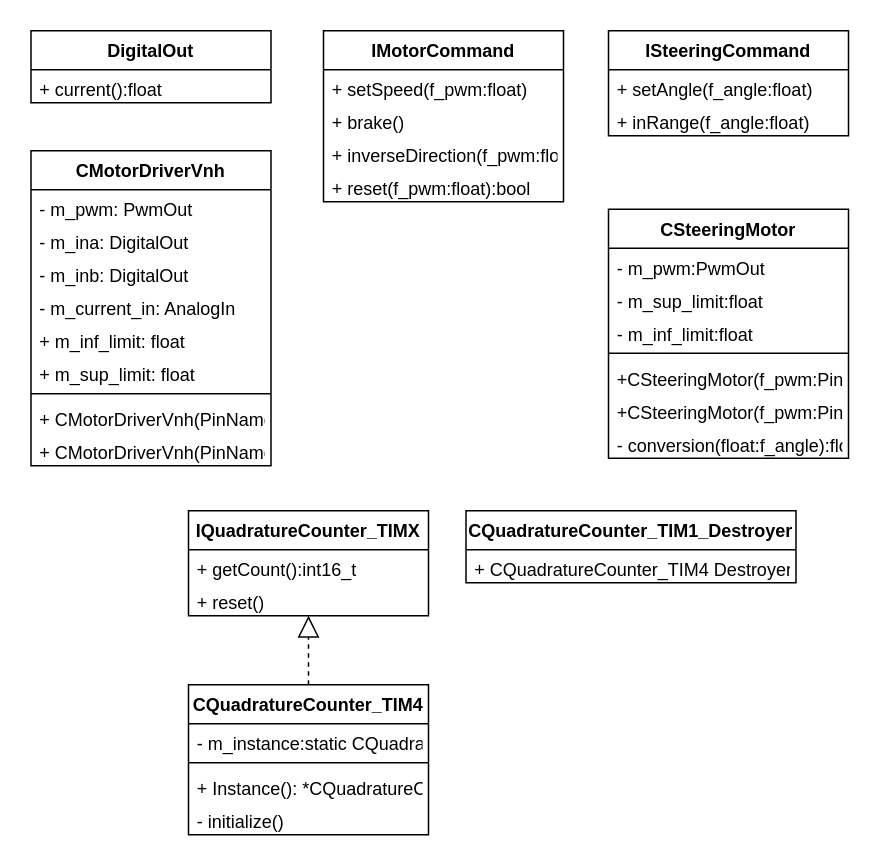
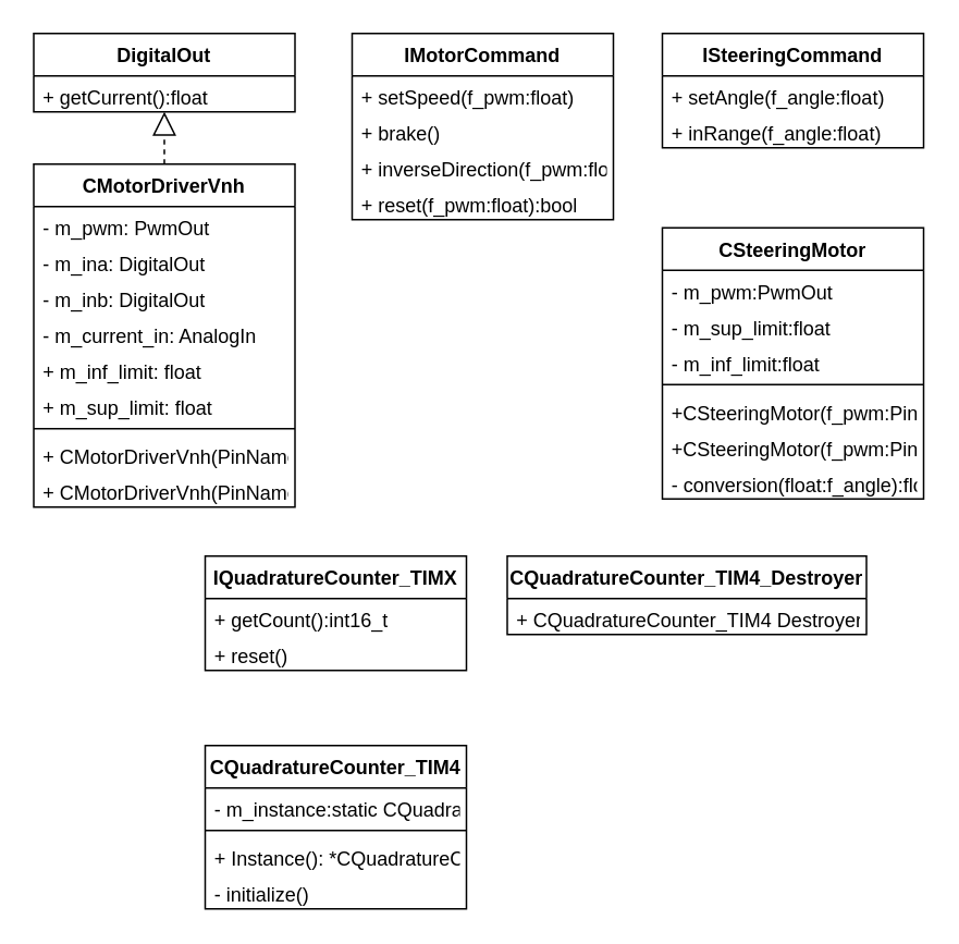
- <mxCell id="18" value="+ current():float" style="text;strokeColor=none;fillColor=none;align=left;verticalAlign=top;spacingLeft=4;spacingRight=4;overflow=hidden;rotatable=0;points=[[0,0.5],[1,0.5]];portConstraint=eastwest;" parent="17" vertex="1"><mxGeometry y="26" width="160" height="22" as="geometry" /></mxCell>
+ <mxCell id="18" value="+ getCurrent():float" style="text;strokeColor=none;fillColor=none;align=left;verticalAlign=top;spacingLeft=4;spacingRight=4;overflow=hidden;rotatable=0;points=[[0,0.5],[1,0.5]];portConstraint=eastwest;" parent="17" vertex="1"><mxGeometry y="26" width="160" height="22" as="geometry" /></mxCell>
+ <mxCell id="19" value="" style="endArrow=block;dashed=1;endFill=0;endSize=12;html=1;" parent="1" source="7" target="17" edge="1"><mxGeometry width="160" relative="1" as="geometry"><mxPoint x="-5" y="440" as="sourcePoint" /><mxPoint x="155" y="440" as="targetPoint" /></mxGeometry></mxCell>
- <mxCell id="39" value="CQuadratureCounter_TIM1_Destroyer&#10;" style="swimlane;fontStyle=1;align=center;verticalAlign=top;childLayout=stackLayout;horizontal=1;startSize=26;horizontalStack=0;resizeParent=1;resizeParentMax=0;resizeLast=0;collapsible=1;marginBottom=0;" parent="1" vertex="1"><mxGeometry x="310" y="340" width="220" height="48" as="geometry" /></mxCell>
+ <mxCell id="39" value="CQuadratureCounter_TIM4_Destroyer&#10;" style="swimlane;fontStyle=1;align=center;verticalAlign=top;childLayout=stackLayout;horizontal=1;startSize=26;horizontalStack=0;resizeParent=1;resizeParentMax=0;resizeLast=0;collapsible=1;marginBottom=0;" parent="1" vertex="1"><mxGeometry x="310" y="340" width="220" height="48" as="geometry" /></mxCell>
- <mxCell id="41" value="" style="endArrow=block;dashed=1;endFill=0;endSize=12;html=1;strokeColor=#000000;" parent="1" source="34" target="31" edge="1"><mxGeometry width="160" relative="1" as="geometry"><mxPoint x="120" y="590" as="sourcePoint" /><mxPoint x="280" y="590" as="targetPoint" /></mxGeometry></mxCell>
